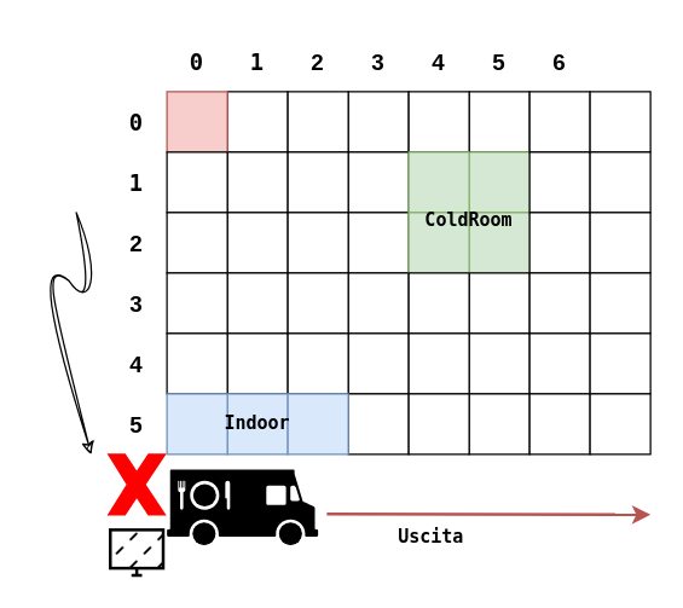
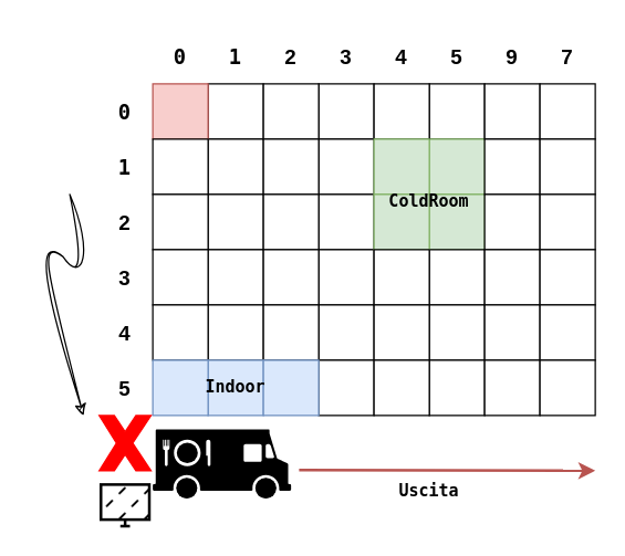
- <mxCell id="43" value="&lt;font size=&quot;1&quot;&gt;&lt;b style=&quot;font-size: 15px;&quot;&gt;6&lt;/b&gt;&lt;/font&gt;" style="text;html=1;strokeColor=none;fillColor=none;align=center;verticalAlign=middle;whiteSpace=wrap;rounded=0;container=0;" vertex="1" parent="2"><mxGeometry x="280" width="40" height="40" as="geometry" /></mxCell>
+ <mxCell id="43" value="&lt;font size=&quot;1&quot;&gt;&lt;b style=&quot;font-size: 15px;&quot;&gt;9&lt;/b&gt;&lt;/font&gt;" style="text;html=1;strokeColor=none;fillColor=none;align=center;verticalAlign=middle;whiteSpace=wrap;rounded=0;container=0;" vertex="1" parent="2"><mxGeometry x="280" width="40" height="40" as="geometry" /></mxCell>
+ <mxCell id="44" value="&lt;font size=&quot;1&quot;&gt;&lt;b style=&quot;font-size: 15px;&quot;&gt;7&lt;/b&gt;&lt;/font&gt;" style="text;html=1;strokeColor=none;fillColor=none;align=center;verticalAlign=middle;whiteSpace=wrap;rounded=0;container=0;" vertex="1" parent="2"><mxGeometry x="320" width="40" height="40" as="geometry" /></mxCell>
- <mxCell id="72" value="&lt;pre&gt;&lt;b&gt;Uscita&lt;/b&gt;&lt;/pre&gt;" style="text;html=1;strokeColor=none;fillColor=none;align=center;verticalAlign=middle;whiteSpace=wrap;rounded=0;" vertex="1" parent="1"><mxGeometry x="255" y="340" width="60" height="30" as="geometry" /></mxCell>
+ <mxCell id="72" value="&lt;pre&gt;&lt;b&gt;Uscita&lt;/b&gt;&lt;/pre&gt;" style="text;html=1;strokeColor=none;fillColor=none;align=center;verticalAlign=middle;whiteSpace=wrap;rounded=0;" vertex="1" parent="1"><mxGeometry x="280" y="340" width="60" height="30" as="geometry" /></mxCell>
